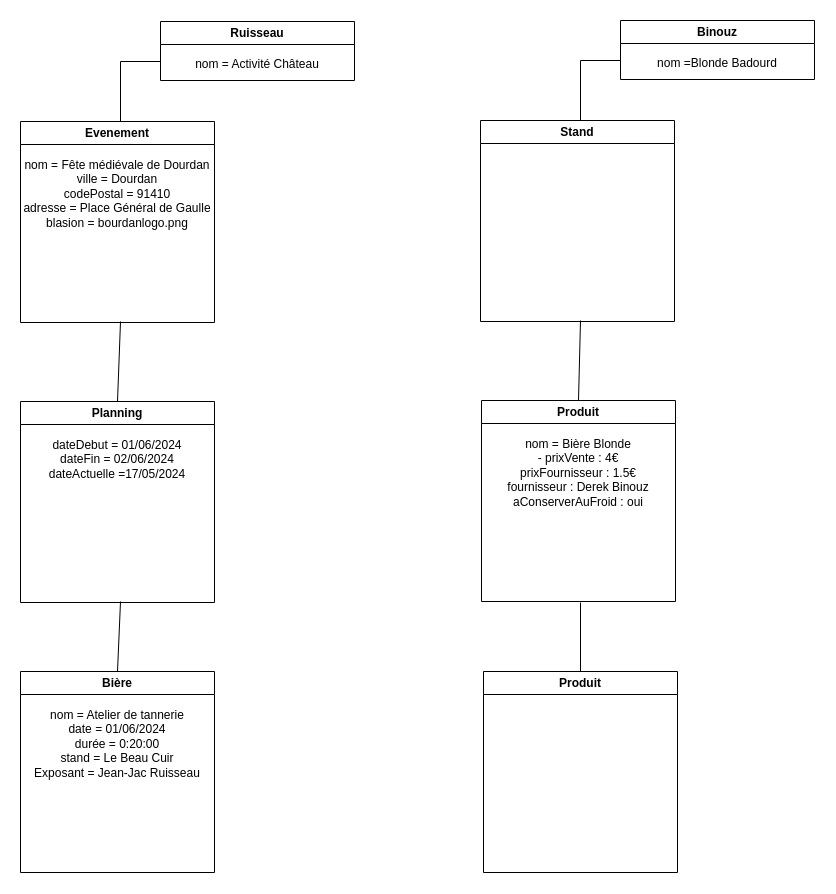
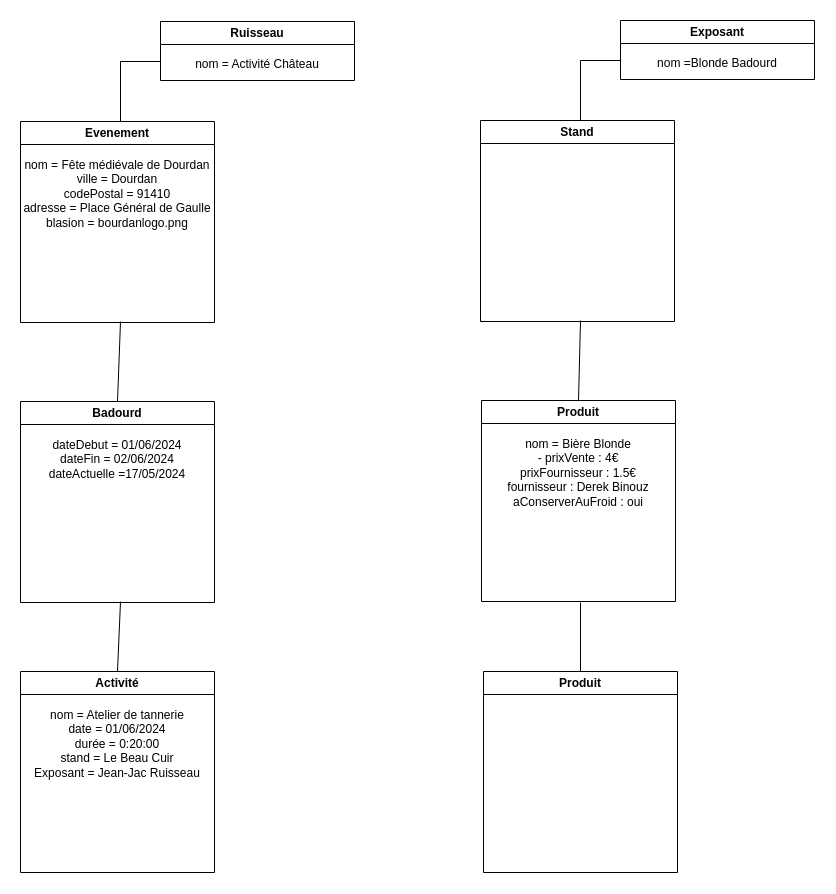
- <mxCell id="18" value="Binouz" style="swimlane;whiteSpace=wrap;html=1;" vertex="1" parent="1"><mxGeometry x="620" y="20" width="194" height="59" as="geometry" /></mxCell>
+ <mxCell id="18" value="Exposant" style="swimlane;whiteSpace=wrap;html=1;" vertex="1" parent="1"><mxGeometry x="620" y="20" width="194" height="59" as="geometry" /></mxCell>
- <mxCell id="6" value="Planning" style="swimlane;whiteSpace=wrap;html=1;" vertex="1" parent="1"><mxGeometry x="20" y="401" width="194" height="201" as="geometry" /></mxCell>
+ <mxCell id="6" value="Badourd" style="swimlane;whiteSpace=wrap;html=1;" vertex="1" parent="1"><mxGeometry x="20" y="401" width="194" height="201" as="geometry" /></mxCell>
- <mxCell id="10" value="Bière" style="swimlane;whiteSpace=wrap;html=1;" vertex="1" parent="1"><mxGeometry x="20" y="671" width="194" height="201" as="geometry" /></mxCell>
+ <mxCell id="10" value="Activité" style="swimlane;whiteSpace=wrap;html=1;" vertex="1" parent="1"><mxGeometry x="20" y="671" width="194" height="201" as="geometry" /></mxCell>
